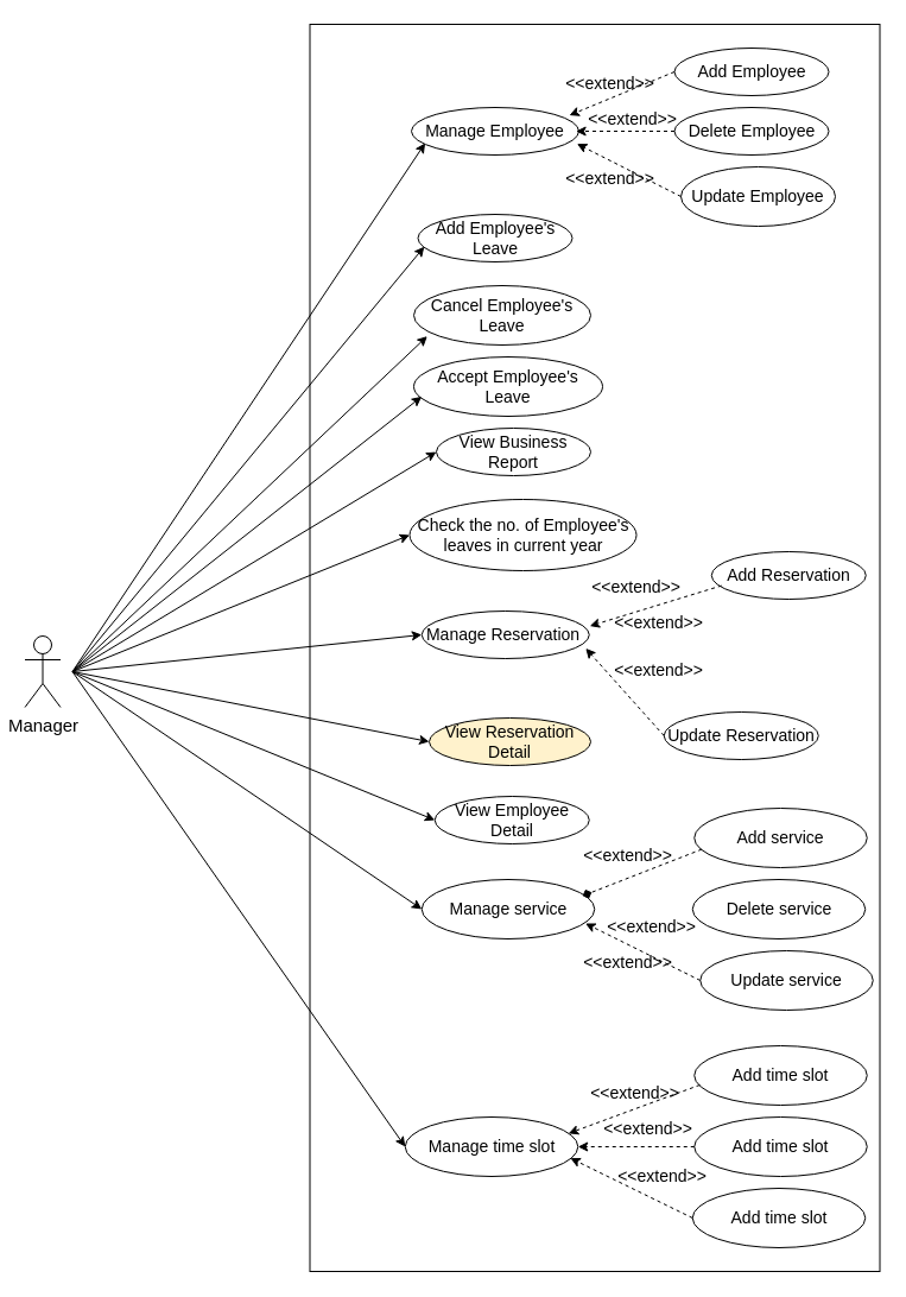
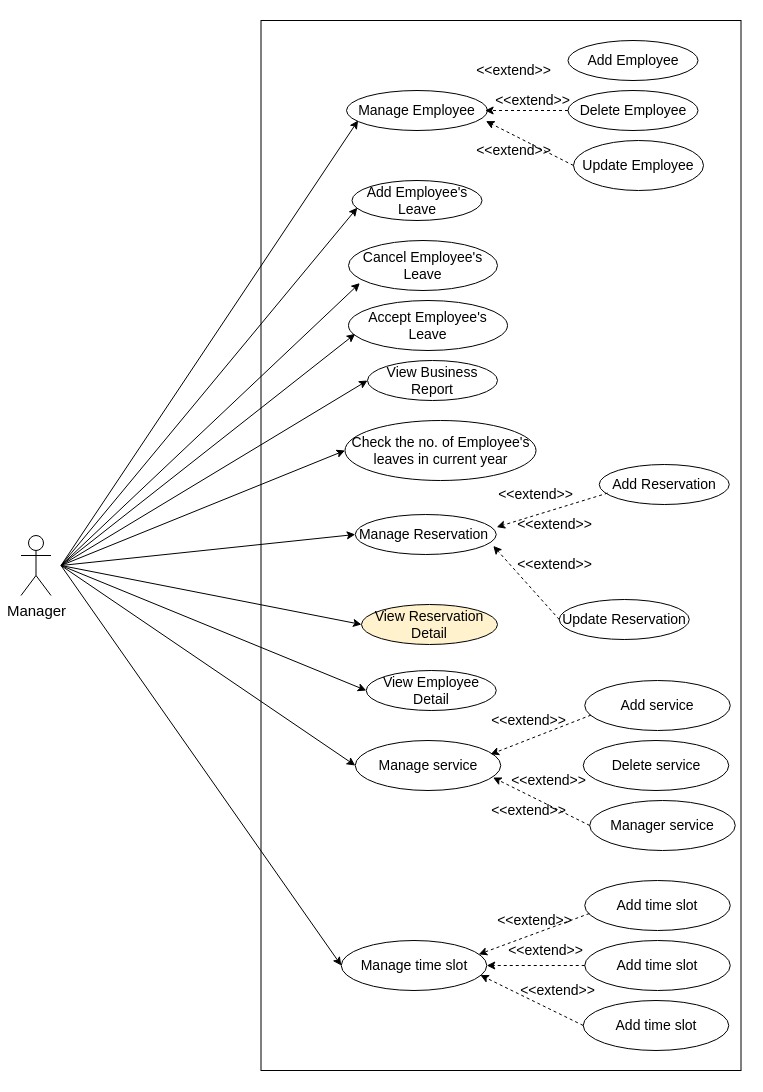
- <mxCell id="19" value="" style="endArrow=classic;html=1;fontSize=16;dashed=1;exitX=0;exitY=0.5;exitDx=0;exitDy=0;entryX=0.943;entryY=0.165;entryDx=0;entryDy=0;entryPerimeter=0;" parent="1" source="16" target="3" edge="1"><mxGeometry width="50" height="50" relative="1" as="geometry"><mxPoint x="497.5" y="-163.5" as="sourcePoint" /><mxPoint x="409.09" y="-136.5" as="targetPoint" /></mxGeometry></mxCell>
- <mxCell id="51" value="" style="endArrow=diamond;html=1;fontSize=16;dashed=1;exitX=0.043;exitY=0.692;exitDx=0;exitDy=0;entryX=0.93;entryY=0.276;entryDx=0;entryDy=0;entryPerimeter=0;exitPerimeter=0;" edge="1" parent="1" source="47" target="43"><mxGeometry width="50" height="50" relative="1" as="geometry"><mxPoint x="572.5" y="683" as="sourcePoint" /><mxPoint x="470.473" y="717" as="targetPoint" /></mxGeometry></mxCell>
+ <mxCell id="51" value="" style="endArrow=classic;html=1;fontSize=16;dashed=1;exitX=0.043;exitY=0.692;exitDx=0;exitDy=0;entryX=0.93;entryY=0.276;entryDx=0;entryDy=0;entryPerimeter=0;exitPerimeter=0;" edge="1" parent="1" source="47" target="43"><mxGeometry width="50" height="50" relative="1" as="geometry"><mxPoint x="572.5" y="683" as="sourcePoint" /><mxPoint x="470.473" y="717" as="targetPoint" /></mxGeometry></mxCell>
- <mxCell id="45" value="Update service" style="ellipse;whiteSpace=wrap;html=1;fontSize=14;" vertex="1" parent="1"><mxGeometry x="589.25" y="800" width="145.5" height="50" as="geometry" /></mxCell>
+ <mxCell id="45" value="Manager service" style="ellipse;whiteSpace=wrap;html=1;fontSize=14;" vertex="1" parent="1"><mxGeometry x="589.25" y="800" width="145.5" height="50" as="geometry" /></mxCell>
